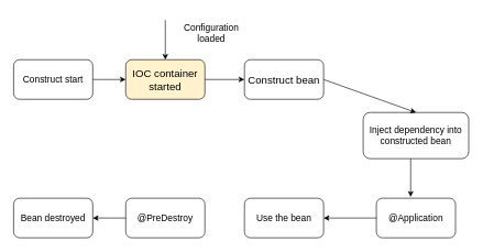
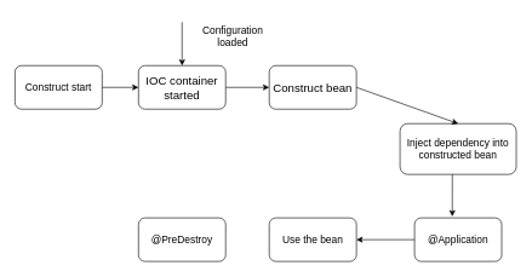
- <mxCell id="3" value="&lt;font size=&quot;3&quot;&gt;IOC container started&lt;/font&gt;" style="rounded=1;whiteSpace=wrap;html=1;fillColor=#fff2cc;" vertex="1" parent="1"><mxGeometry x="190" y="90" width="120" height="60" as="geometry" /></mxCell>
+ <mxCell id="3" value="&lt;font size=&quot;3&quot;&gt;IOC container started&lt;/font&gt;" style="rounded=1;whiteSpace=wrap;html=1;" vertex="1" parent="1"><mxGeometry x="190" y="90" width="120" height="60" as="geometry" /></mxCell>
- <mxCell id="9" value="&lt;font style=&quot;font-size: 14px;&quot;&gt;Bean destroyed&lt;/font&gt;" style="rounded=1;whiteSpace=wrap;html=1;" vertex="1" parent="1"><mxGeometry x="20" y="300" width="120" height="60" as="geometry" /></mxCell>
- <mxCell id="15" value="" style="endArrow=classic;html=1;rounded=0;entryX=1;entryY=0.5;entryDx=0;entryDy=0;exitX=0;exitY=0.5;exitDx=0;exitDy=0;" edge="1" parent="1" source="8" target="9"><mxGeometry width="50" height="50" relative="1" as="geometry"><mxPoint x="160" y="290" as="sourcePoint" /><mxPoint x="210" y="290" as="targetPoint" /></mxGeometry></mxCell>
